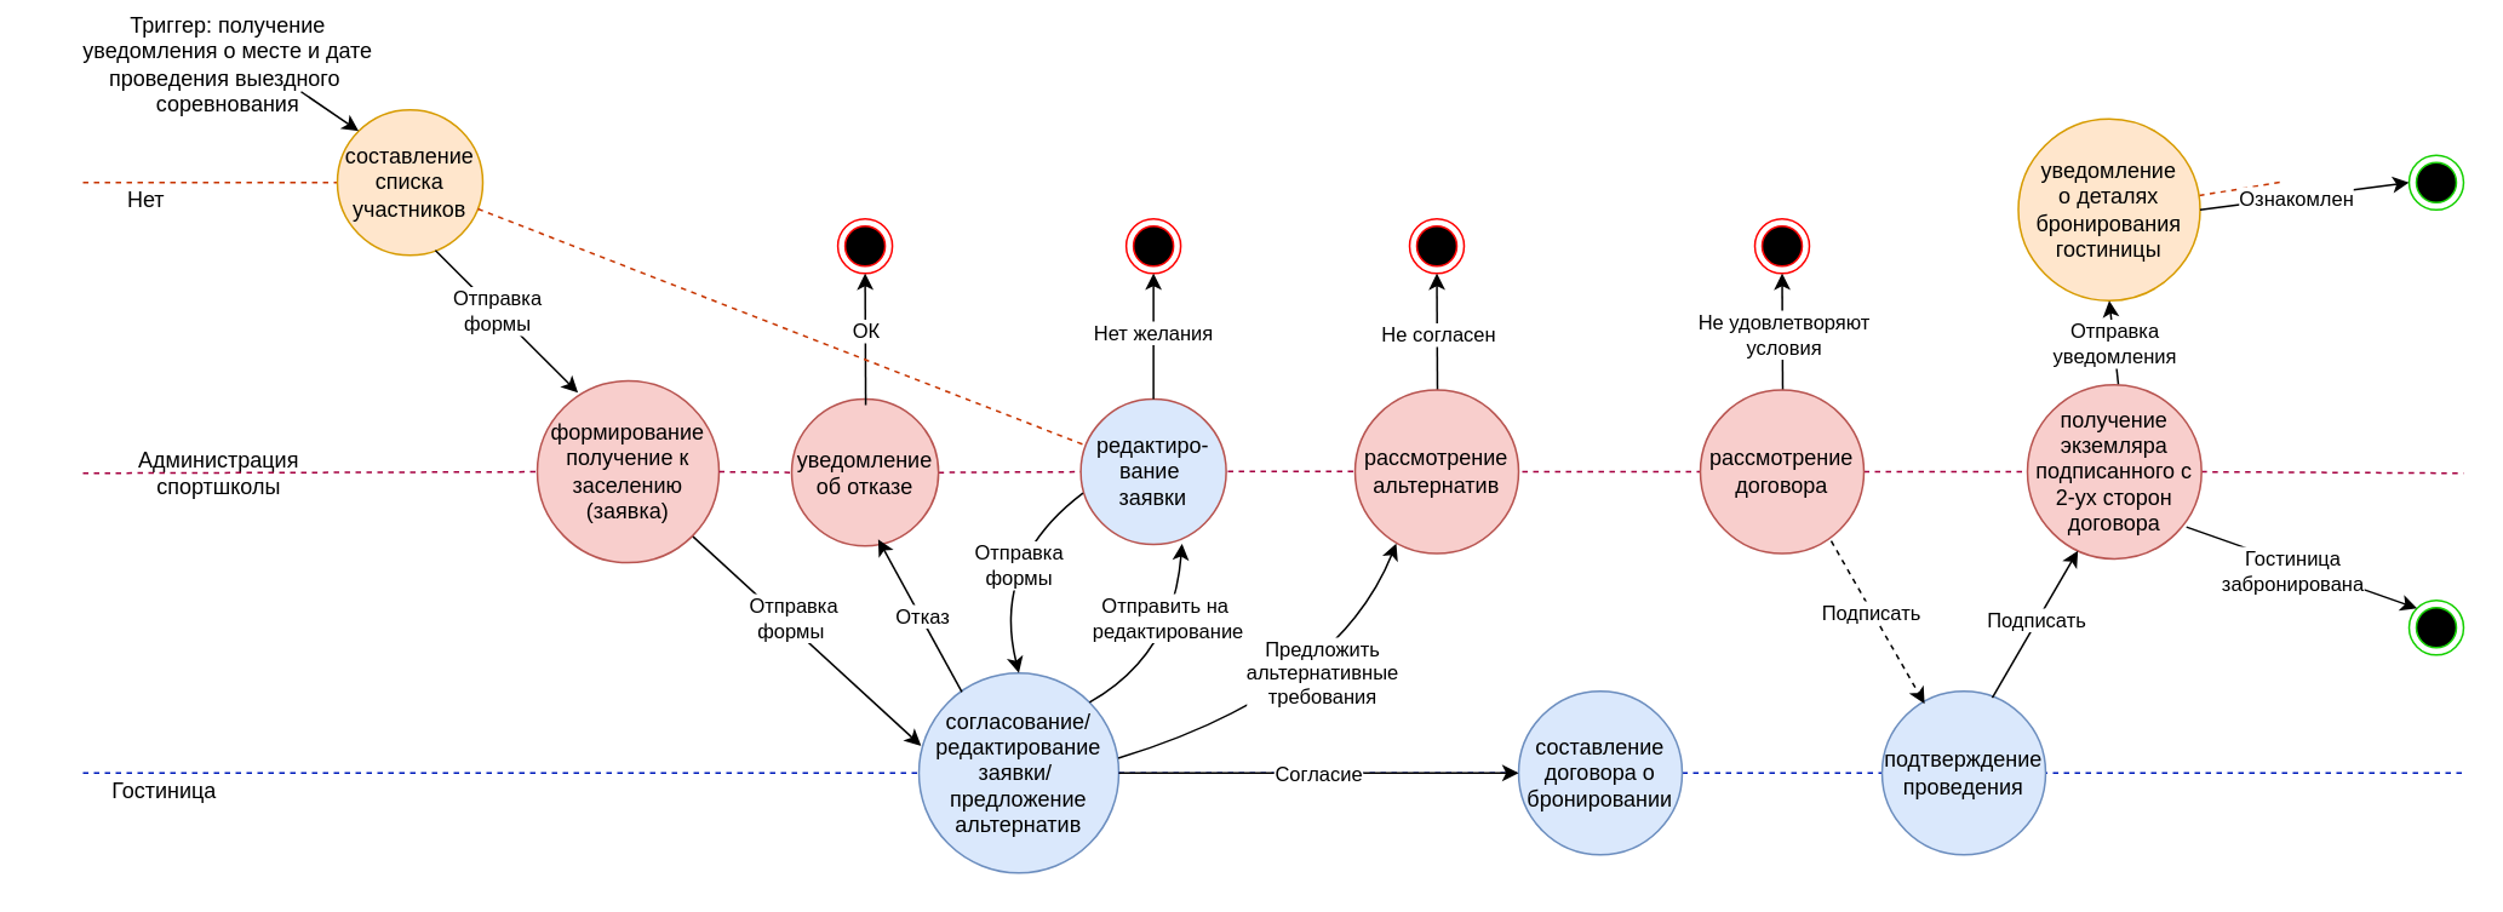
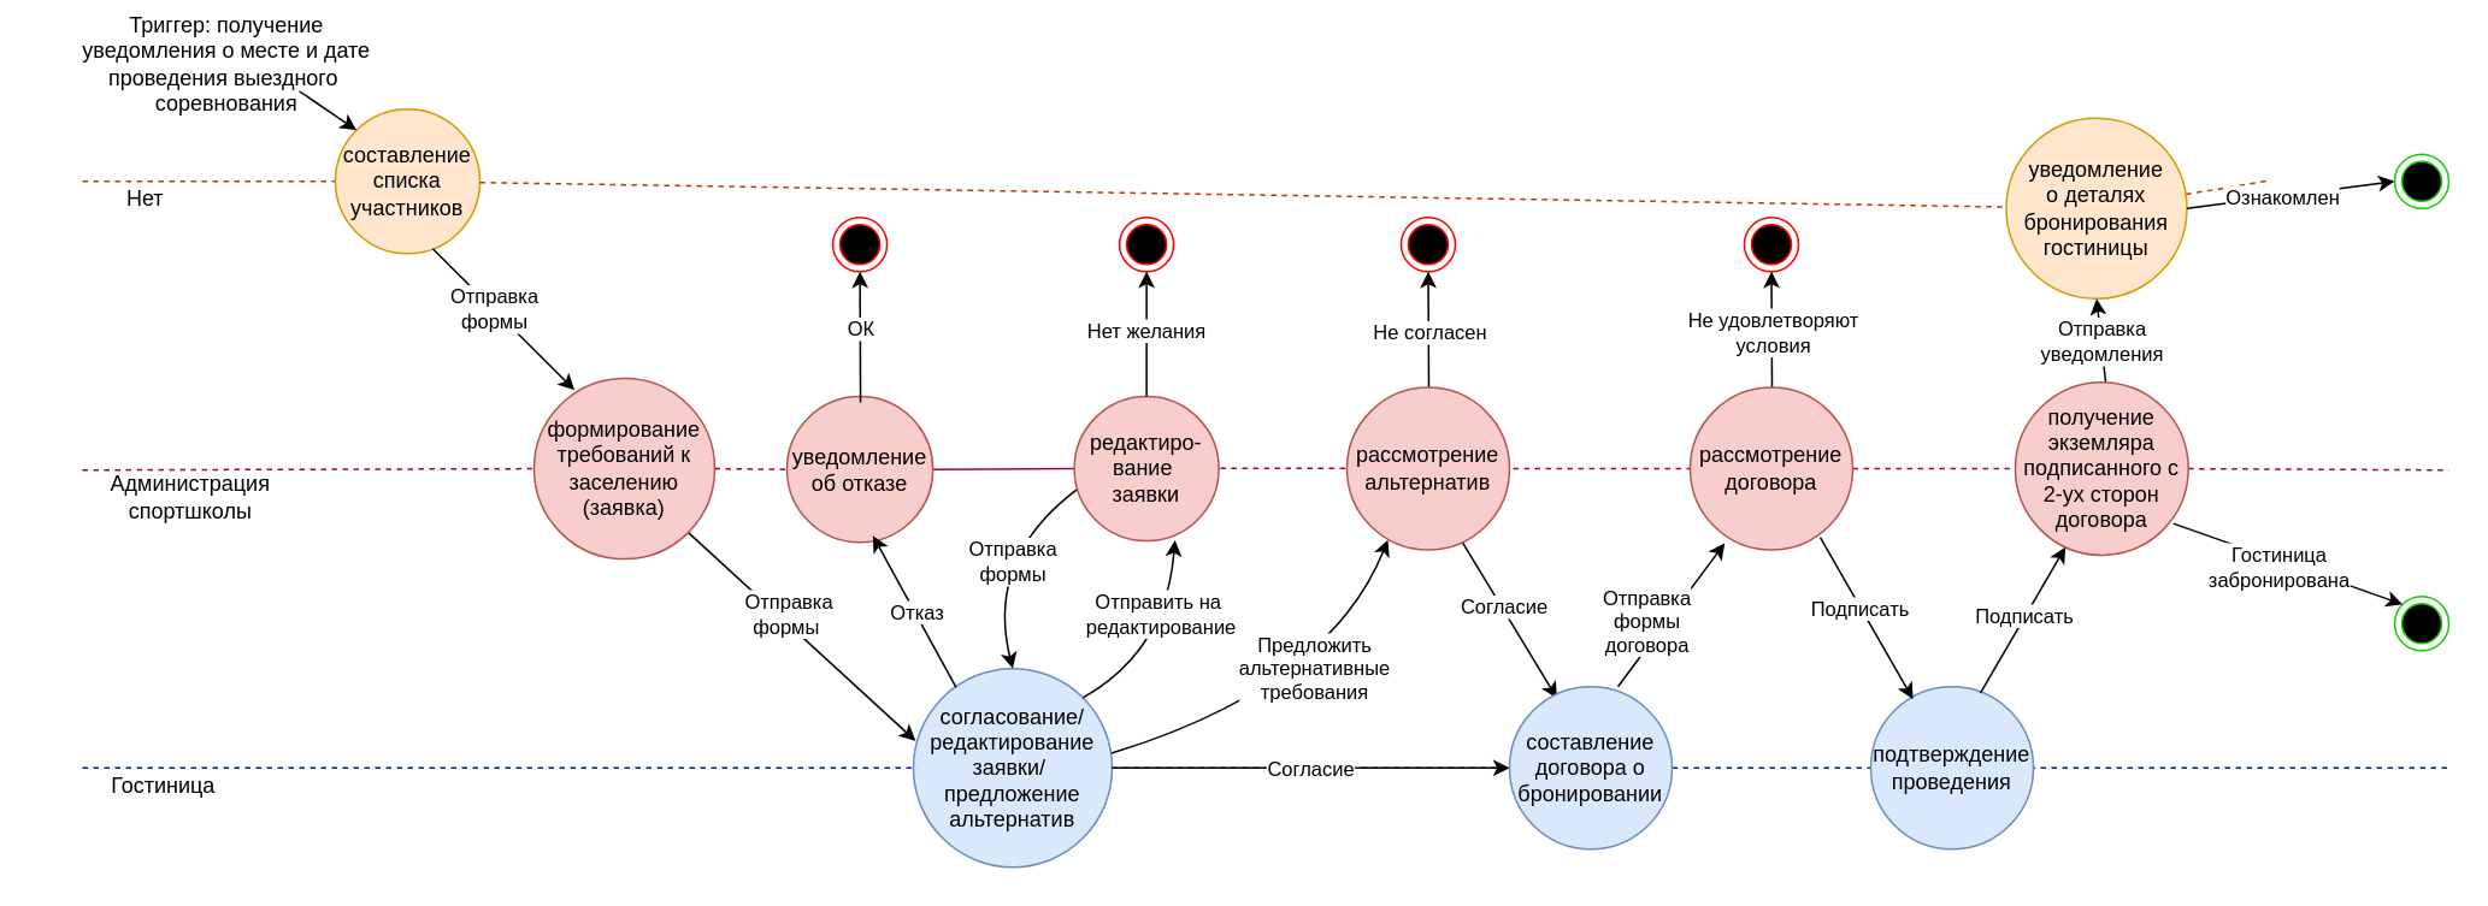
- <mxCell id="64" value="" style="endArrow=none;dashed=1;html=1;rounded=0;fillColor=#fa6800;strokeColor=#C73500;" parent="1" source="9" target="17" edge="1"><mxGeometry width="50" height="50" relative="1" as="geometry"><mxPoint x="265" y="100" as="sourcePoint" /><mxPoint x="1405" y="100" as="targetPoint" /></mxGeometry></mxCell>
+ <mxCell id="64" value="" style="endArrow=none;dashed=1;html=1;rounded=0;fillColor=#fa6800;strokeColor=#C73500;" parent="1" source="9" target="65" edge="1"><mxGeometry width="50" height="50" relative="1" as="geometry"><mxPoint x="265" y="100" as="sourcePoint" /><mxPoint x="1405" y="100" as="targetPoint" /></mxGeometry></mxCell>
- <mxCell id="19" value="формирование&lt;div&gt;получение к&lt;/div&gt;&lt;div&gt;заселению (заявка)&lt;/div&gt;" style="ellipse;whiteSpace=wrap;html=1;aspect=fixed;fillColor=#f8cecc;strokeColor=#b85450;" parent="1" vertex="1"><mxGeometry x="295" y="209.22" width="100" height="100" as="geometry" /></mxCell>
+ <mxCell id="19" value="формирование&lt;div&gt;требований к&lt;/div&gt;&lt;div&gt;заселению (заявка)&lt;/div&gt;" style="ellipse;whiteSpace=wrap;html=1;aspect=fixed;fillColor=#f8cecc;strokeColor=#b85450;" parent="1" vertex="1"><mxGeometry x="295" y="209.22" width="100" height="100" as="geometry" /></mxCell>
- <mxCell id="16" value="" style="endArrow=none;dashed=1;html=1;rounded=0;fillColor=#d80073;strokeColor=#A50040;" parent="1" source="30" target="17" edge="1"><mxGeometry width="50" height="50" relative="1" as="geometry"><mxPoint x="135" y="260" as="sourcePoint" /><mxPoint x="1175" y="260" as="targetPoint" /></mxGeometry></mxCell>
+ <mxCell id="16" value="" style="endArrow=none;dashed=0;html=1;rounded=0;fillColor=#d80073;strokeColor=#A50040;" parent="1" source="30" target="17" edge="1"><mxGeometry width="50" height="50" relative="1" as="geometry"><mxPoint x="135" y="260" as="sourcePoint" /><mxPoint x="1175" y="260" as="targetPoint" /></mxGeometry></mxCell>
- <mxCell id="17" value="редактиро-&lt;div&gt;вание&amp;nbsp;&lt;/div&gt;&lt;div&gt;заявки&lt;/div&gt;" style="ellipse;whiteSpace=wrap;html=1;aspect=fixed;fillColor=#dae8fc;strokeColor=#b85450;" parent="1" vertex="1"><mxGeometry x="594.08" y="219.22" width="80" height="80" as="geometry" /></mxCell>
+ <mxCell id="17" value="редактиро-&lt;div&gt;вание&amp;nbsp;&lt;/div&gt;&lt;div&gt;заявки&lt;/div&gt;" style="ellipse;whiteSpace=wrap;html=1;aspect=fixed;fillColor=#f8cecc;strokeColor=#b85450;" parent="1" vertex="1"><mxGeometry x="594.08" y="219.22" width="80" height="80" as="geometry" /></mxCell>
- <mxCell id="6" value="Администрация&lt;div&gt;спортшколы&lt;/div&gt;" style="text;html=1;align=center;verticalAlign=middle;whiteSpace=wrap;rounded=0;" parent="1" vertex="1"><mxGeometry x="90" y="245" width="60" height="30" as="geometry" /></mxCell>
+ <mxCell id="6" value="Администрация&lt;div&gt;спортшколы&lt;/div&gt;" style="text;html=1;align=center;verticalAlign=middle;whiteSpace=wrap;rounded=0;" parent="1" vertex="1"><mxGeometry x="75" y="260" width="60" height="30" as="geometry" /></mxCell>
+ <mxCell id="46" value="" style="endArrow=classic;html=1;rounded=0;exitX=0.667;exitY=0;exitDx=0;exitDy=0;exitPerimeter=0;entryX=0.213;entryY=0.958;entryDx=0;entryDy=0;entryPerimeter=0;" parent="1" source="44" target="59" edge="1"><mxGeometry width="50" height="50" relative="1" as="geometry"><mxPoint x="895" y="370" as="sourcePoint" /><mxPoint x="945" y="320" as="targetPoint" /></mxGeometry></mxCell>
+ <mxCell id="47" value="Отправка&lt;div&gt;формы&lt;/div&gt;&lt;div&gt;договора&lt;/div&gt;" style="edgeLabel;html=1;align=center;verticalAlign=middle;resizable=0;points=[];" parent="46" vertex="1" connectable="0"><mxGeometry x="-0.101" relative="1" as="geometry"><mxPoint x="-11" as="offset" /></mxGeometry></mxCell>
+ <mxCell id="41" value="" style="endArrow=classic;html=1;rounded=0;exitX=0.702;exitY=0.94;exitDx=0;exitDy=0;exitPerimeter=0;entryX=0.293;entryY=0.072;entryDx=0;entryDy=0;entryPerimeter=0;" parent="1" source="60" target="44" edge="1"><mxGeometry width="50" height="50" relative="1" as="geometry"><mxPoint x="835" y="330" as="sourcePoint" /><mxPoint x="885" y="280" as="targetPoint" /></mxGeometry></mxCell>
+ <mxCell id="42" value="Согласие" style="edgeLabel;html=1;align=center;verticalAlign=middle;resizable=0;points=[];" parent="41" vertex="1" connectable="0"><mxGeometry x="-0.135" y="1" relative="1" as="geometry"><mxPoint as="offset" /></mxGeometry></mxCell>
- <mxCell id="52" value="" style="endArrow=classic;html=1;rounded=0;exitX=0.8;exitY=0.923;exitDx=0;exitDy=0;exitPerimeter=0;entryX=0.26;entryY=0.077;entryDx=0;entryDy=0;entryPerimeter=0;dashed=1;" parent="1" source="59" target="51" edge="1"><mxGeometry width="50" height="50" relative="1" as="geometry"><mxPoint x="1025" y="330" as="sourcePoint" /><mxPoint x="1075" y="380" as="targetPoint" /></mxGeometry></mxCell>
+ <mxCell id="52" value="" style="endArrow=classic;html=1;rounded=0;exitX=0.8;exitY=0.923;exitDx=0;exitDy=0;exitPerimeter=0;entryX=0.26;entryY=0.077;entryDx=0;entryDy=0;entryPerimeter=0;" parent="1" source="59" target="51" edge="1"><mxGeometry width="50" height="50" relative="1" as="geometry"><mxPoint x="1025" y="330" as="sourcePoint" /><mxPoint x="1075" y="380" as="targetPoint" /></mxGeometry></mxCell>
